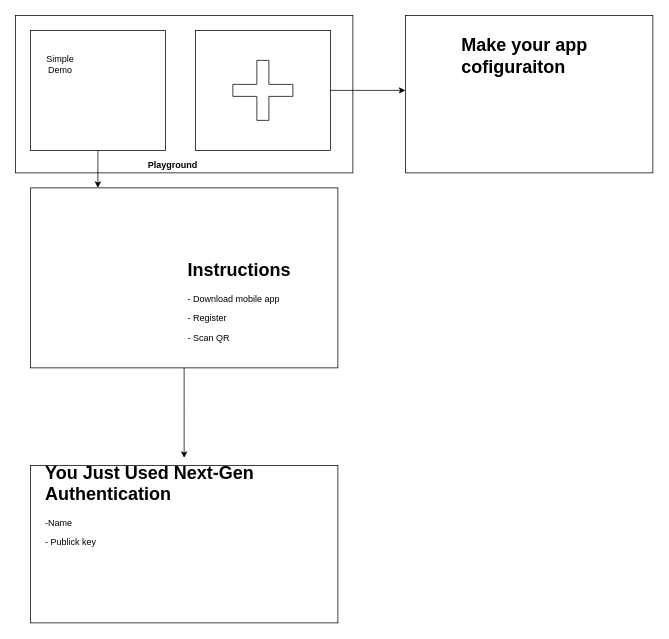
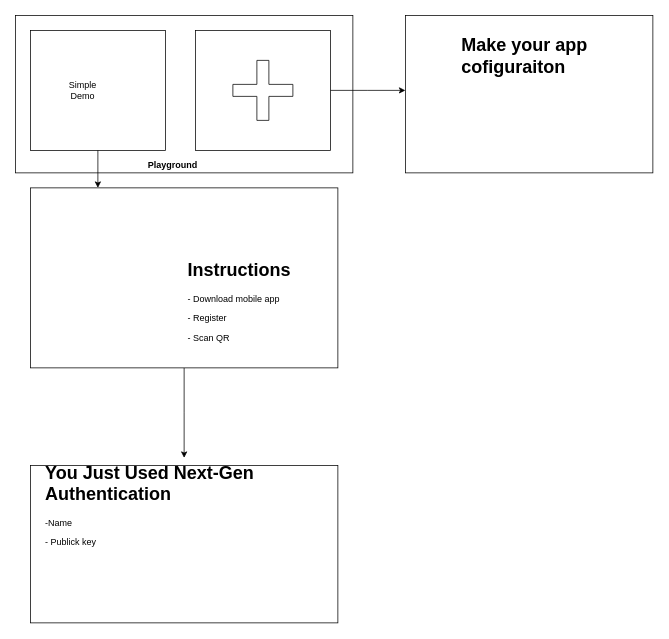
- <mxCell id="7" value="Simple Demo" style="text;html=1;strokeColor=none;fillColor=none;align=center;verticalAlign=middle;whiteSpace=wrap;rounded=0;" vertex="1" parent="1"><mxGeometry x="60" y="75" width="40" height="20" as="geometry" /></mxCell>
+ <mxCell id="7" value="Simple Demo" style="text;html=1;strokeColor=none;fillColor=none;align=center;verticalAlign=middle;whiteSpace=wrap;rounded=0;" vertex="1" parent="1"><mxGeometry x="90" y="110" width="40" height="20" as="geometry" /></mxCell>
